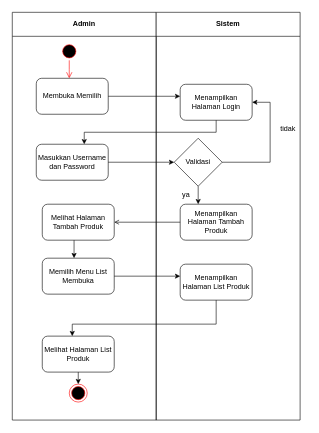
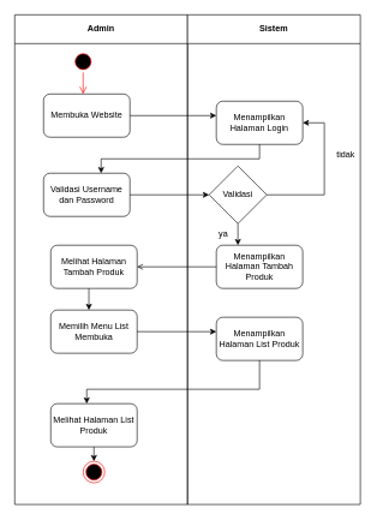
- <mxCell id="5" value="Membuka Memilih" style="rounded=1;whiteSpace=wrap;html=1;" vertex="1" parent="2"><mxGeometry x="40" y="110" width="120" height="60" as="geometry" /></mxCell>
+ <mxCell id="5" value="Membuka Website" style="rounded=1;whiteSpace=wrap;html=1;" vertex="1" parent="2"><mxGeometry x="40" y="110" width="120" height="60" as="geometry" /></mxCell>
- <mxCell id="6" value="Masukkan Username dan Password" style="rounded=1;whiteSpace=wrap;html=1;" vertex="1" parent="2"><mxGeometry x="40" y="220" width="120" height="60" as="geometry" /></mxCell>
+ <mxCell id="6" value="Validasi Username dan Password" style="rounded=1;whiteSpace=wrap;html=1;" vertex="1" parent="2"><mxGeometry x="40" y="220" width="120" height="60" as="geometry" /></mxCell>
